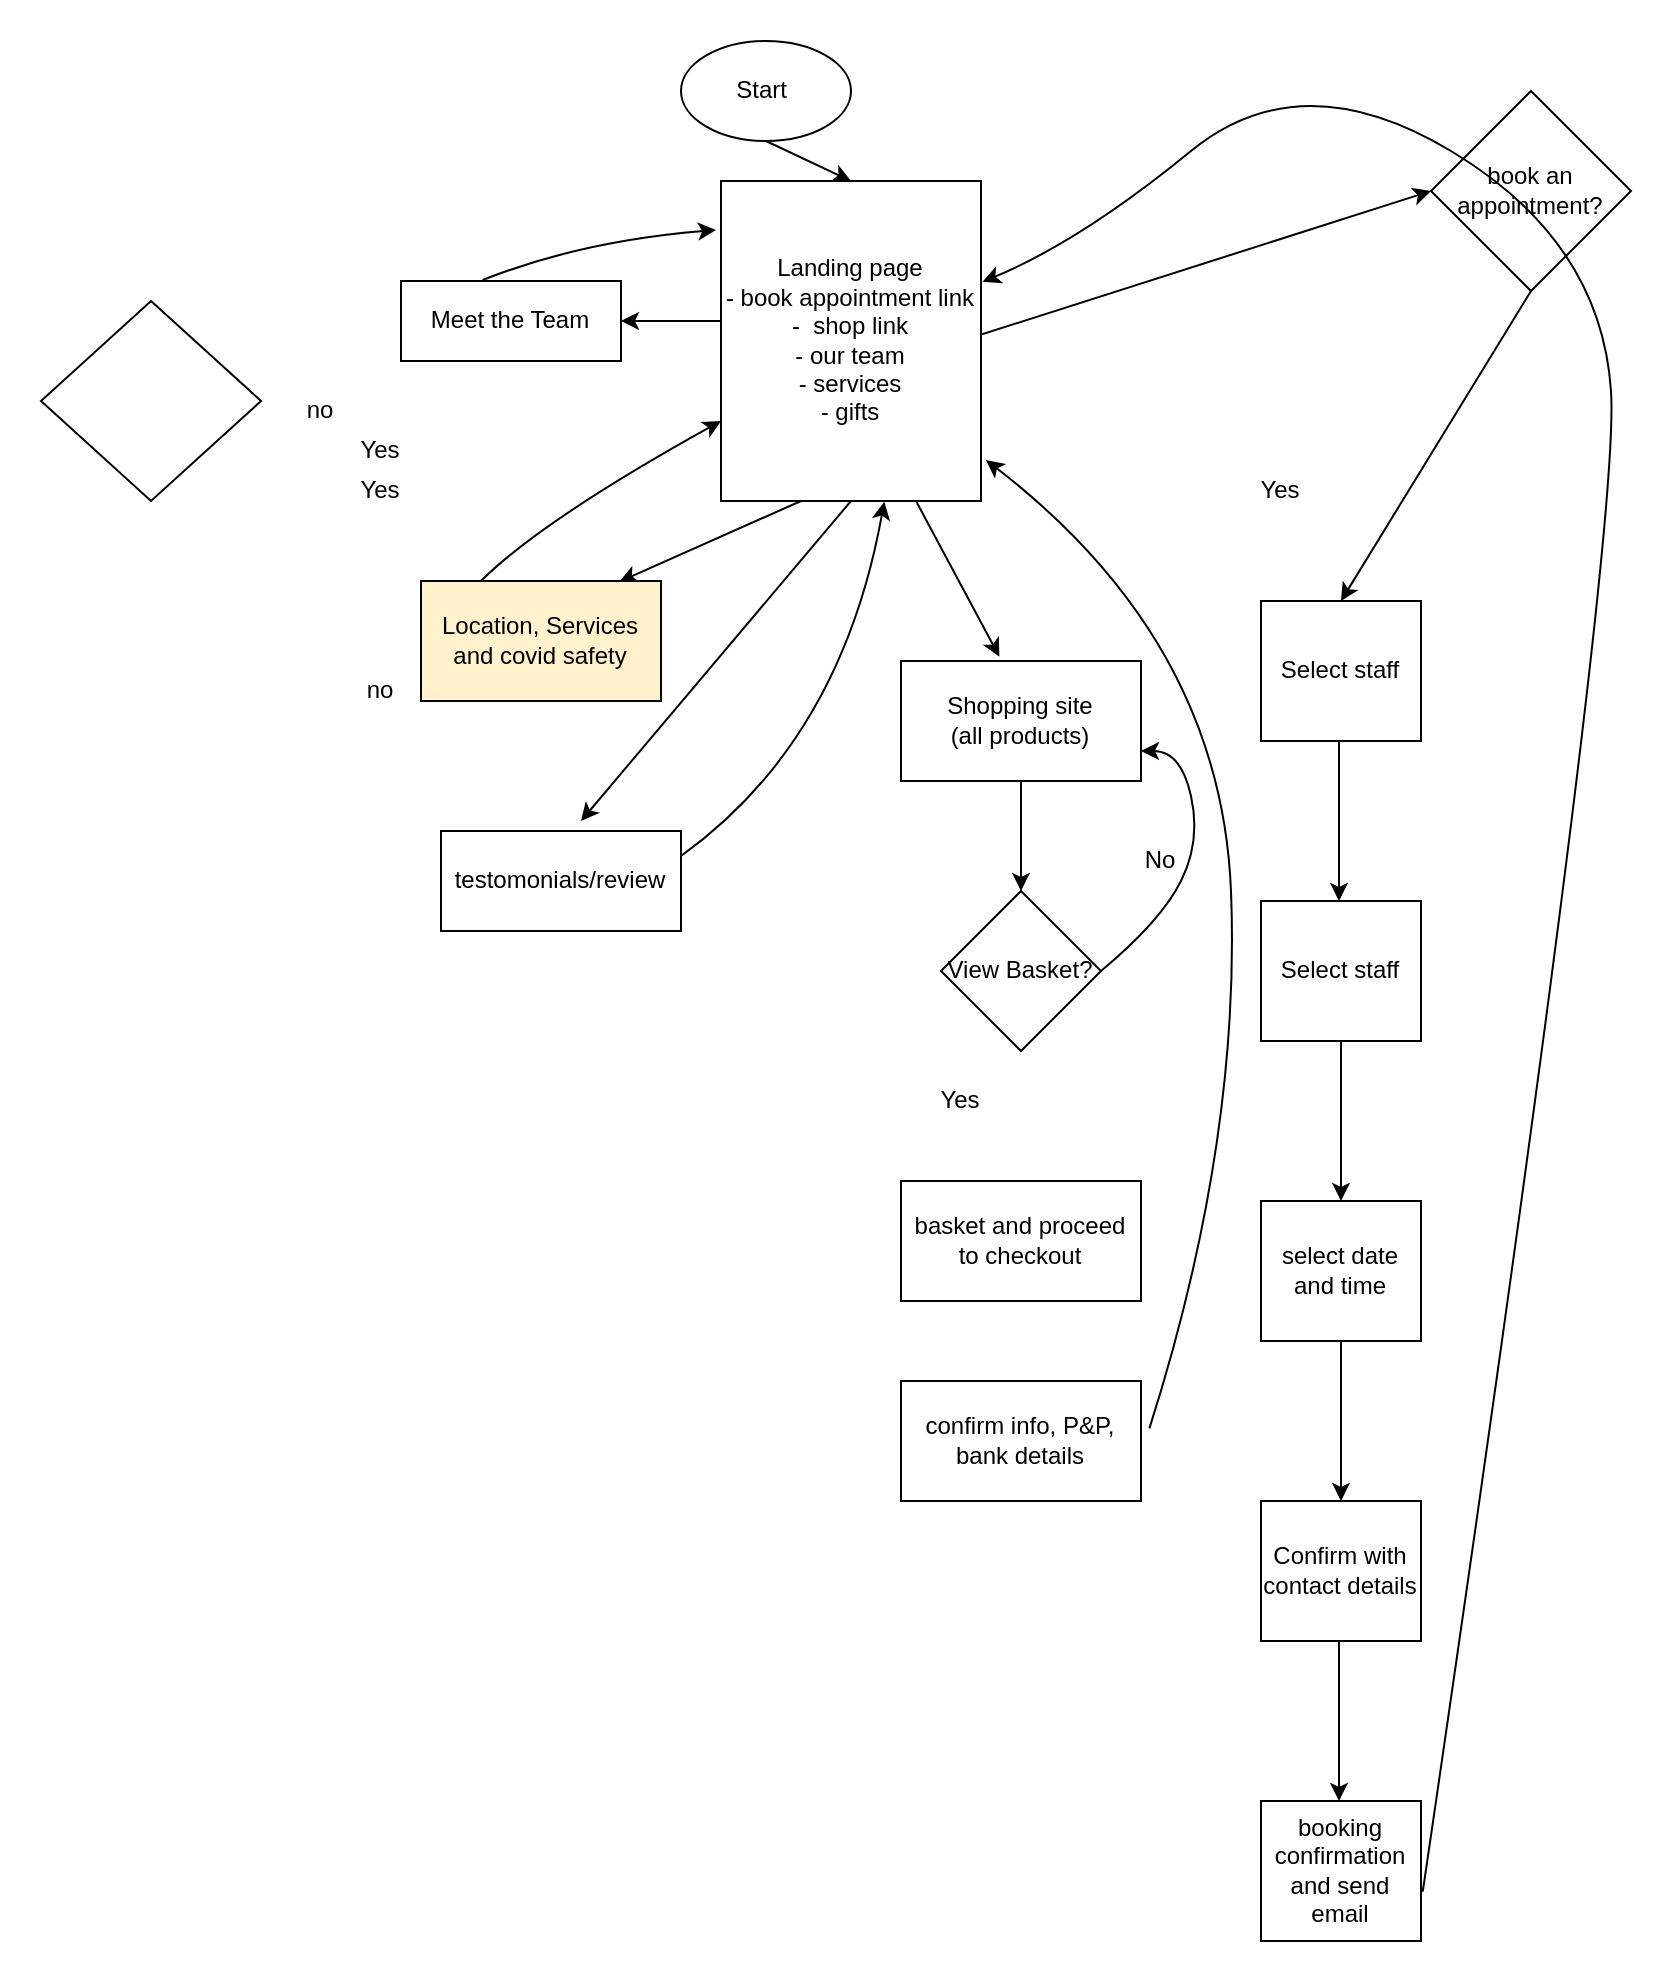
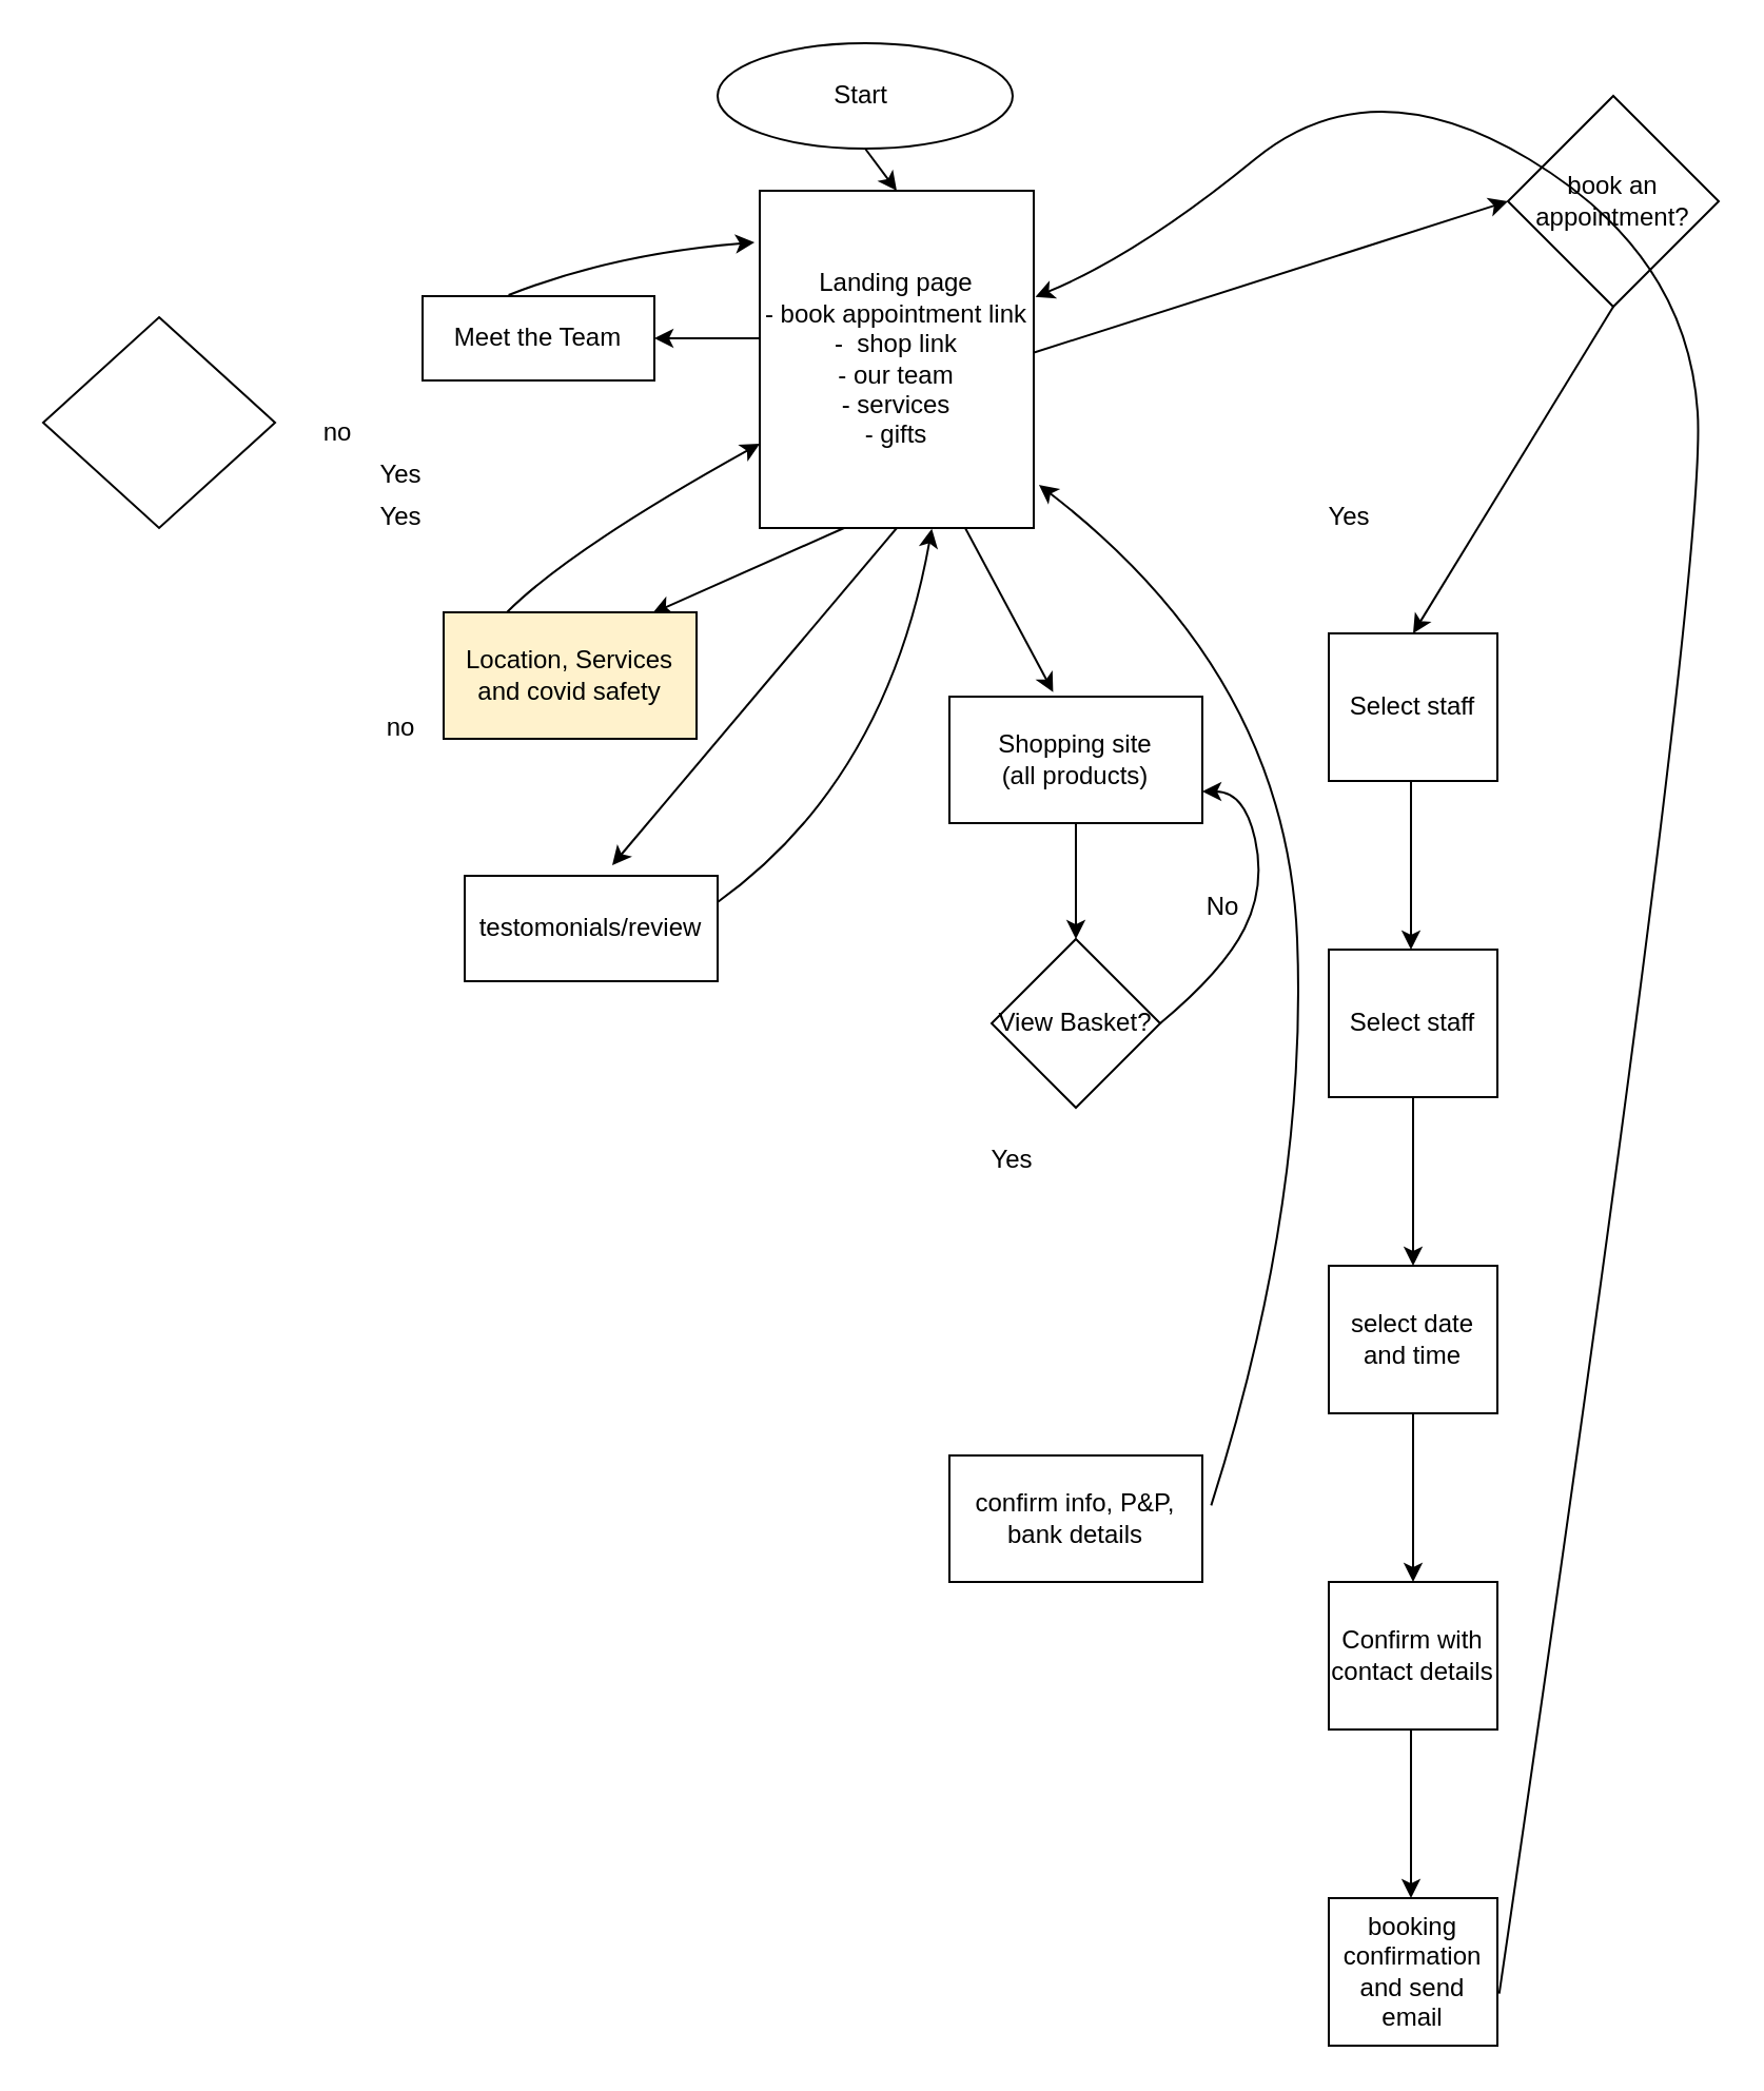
- <mxCell id="3" value="Start&amp;nbsp;" style="ellipse;whiteSpace=wrap;html=1;" vertex="1" parent="1"><mxGeometry x="340" y="20" width="85" height="50" as="geometry" /></mxCell>
+ <mxCell id="3" value="Start&amp;nbsp;" style="ellipse;whiteSpace=wrap;html=1;" vertex="1" parent="1"><mxGeometry x="340" y="20" width="140" height="50" as="geometry" /></mxCell>
- <mxCell id="30" value="basket and proceed to checkout" style="rounded=0;whiteSpace=wrap;html=1;" vertex="1" parent="1"><mxGeometry x="450" y="590" width="120" height="60" as="geometry" /></mxCell>
